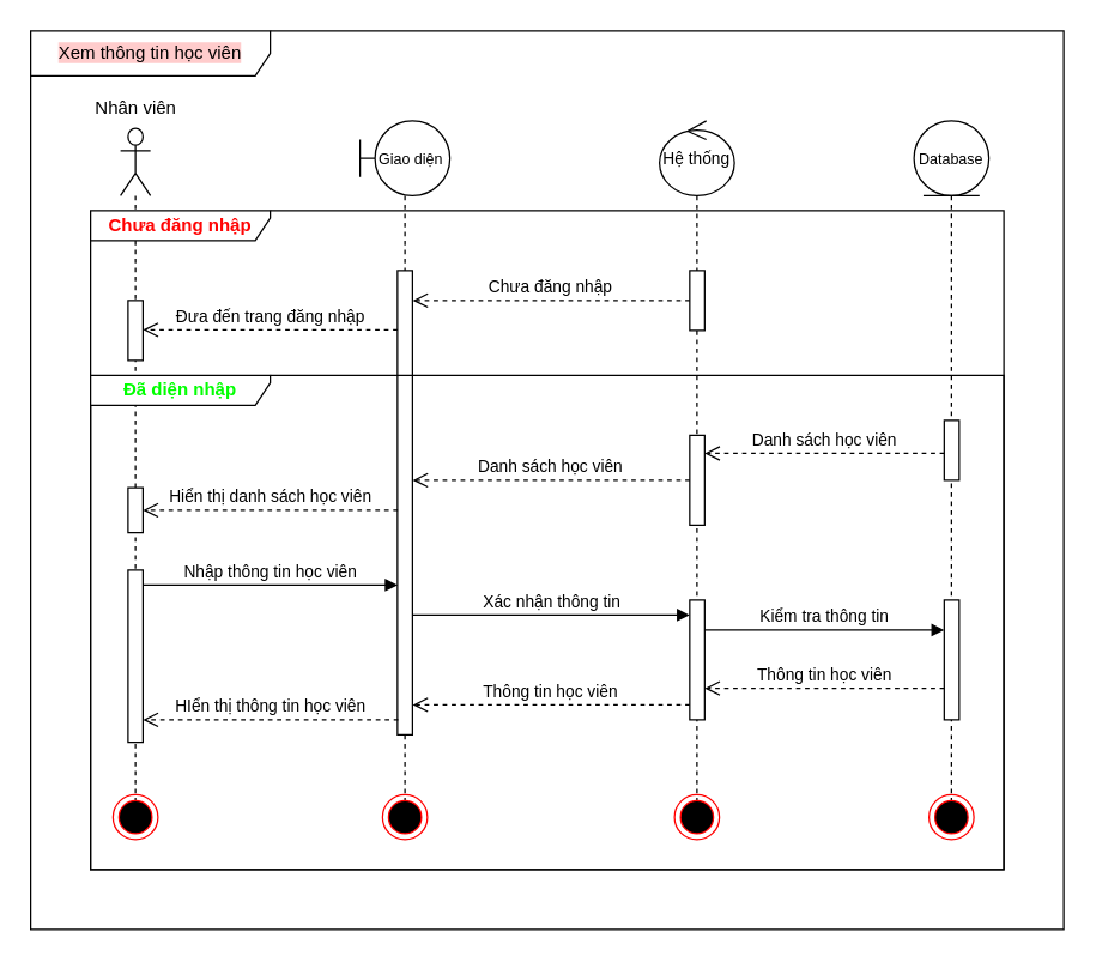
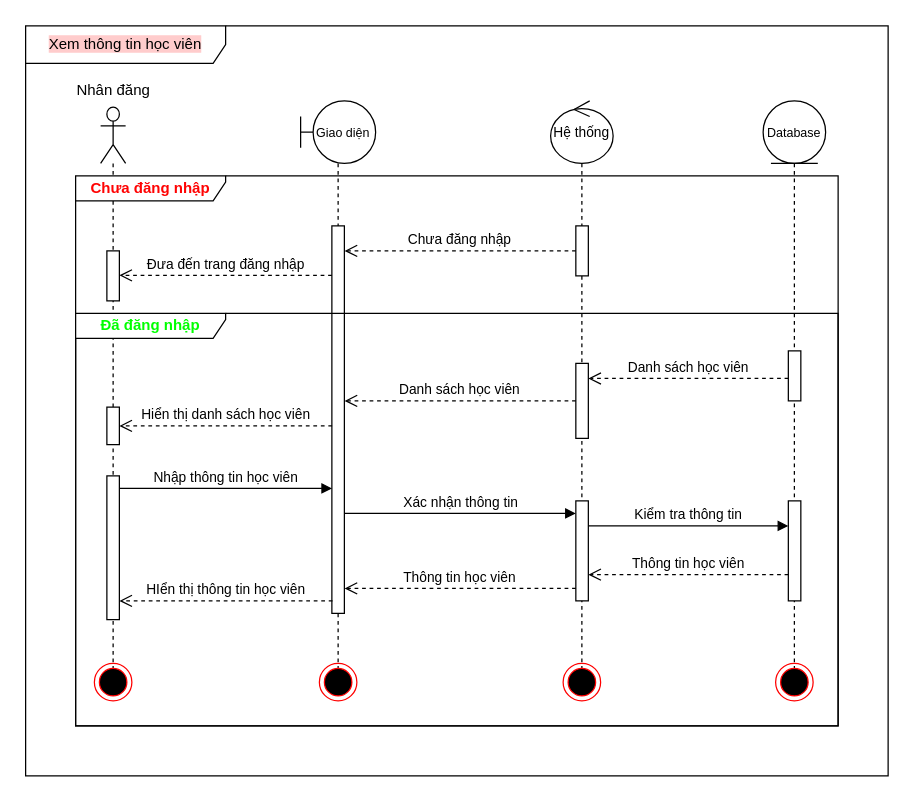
- <mxCell id="25" value="&lt;span style=&quot;font-weight: normal;&quot;&gt;Nhân viên&lt;/span&gt;" style="text;align=center;fontStyle=1;verticalAlign=middle;spacingLeft=3;spacingRight=3;strokeColor=none;rotatable=0;points=[[0,0.5],[1,0.5]];portConstraint=eastwest;html=1;" parent="1" vertex="1"><mxGeometry x="50" y="59" width="80" height="26" as="geometry" /></mxCell>
+ <mxCell id="25" value="&lt;span style=&quot;font-weight: normal;&quot;&gt;Nhân đăng&lt;/span&gt;" style="text;align=center;fontStyle=1;verticalAlign=middle;spacingLeft=3;spacingRight=3;strokeColor=none;rotatable=0;points=[[0,0.5],[1,0.5]];portConstraint=eastwest;html=1;" parent="1" vertex="1"><mxGeometry x="50" y="59" width="80" height="26" as="geometry" /></mxCell>
- <mxCell id="14" value="&lt;b&gt;&lt;font color=&quot;#00ff00&quot;&gt;Đã diện nhập&lt;/font&gt;&lt;/b&gt;" style="shape=umlFrame;whiteSpace=wrap;html=1;pointerEvents=0;width=120;height=20;" parent="1" vertex="1"><mxGeometry x="60" y="250" width="610" height="330" as="geometry" /></mxCell>
+ <mxCell id="14" value="&lt;b&gt;&lt;font color=&quot;#00ff00&quot;&gt;Đã đăng nhập&lt;/font&gt;&lt;/b&gt;" style="shape=umlFrame;whiteSpace=wrap;html=1;pointerEvents=0;width=120;height=20;" parent="1" vertex="1"><mxGeometry x="60" y="250" width="610" height="330" as="geometry" /></mxCell>
